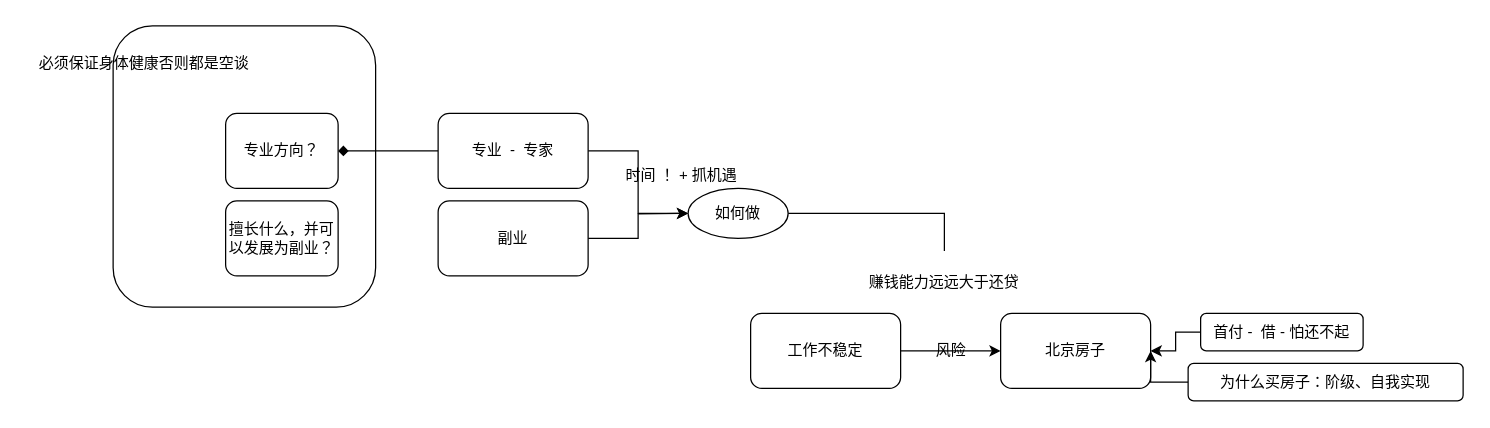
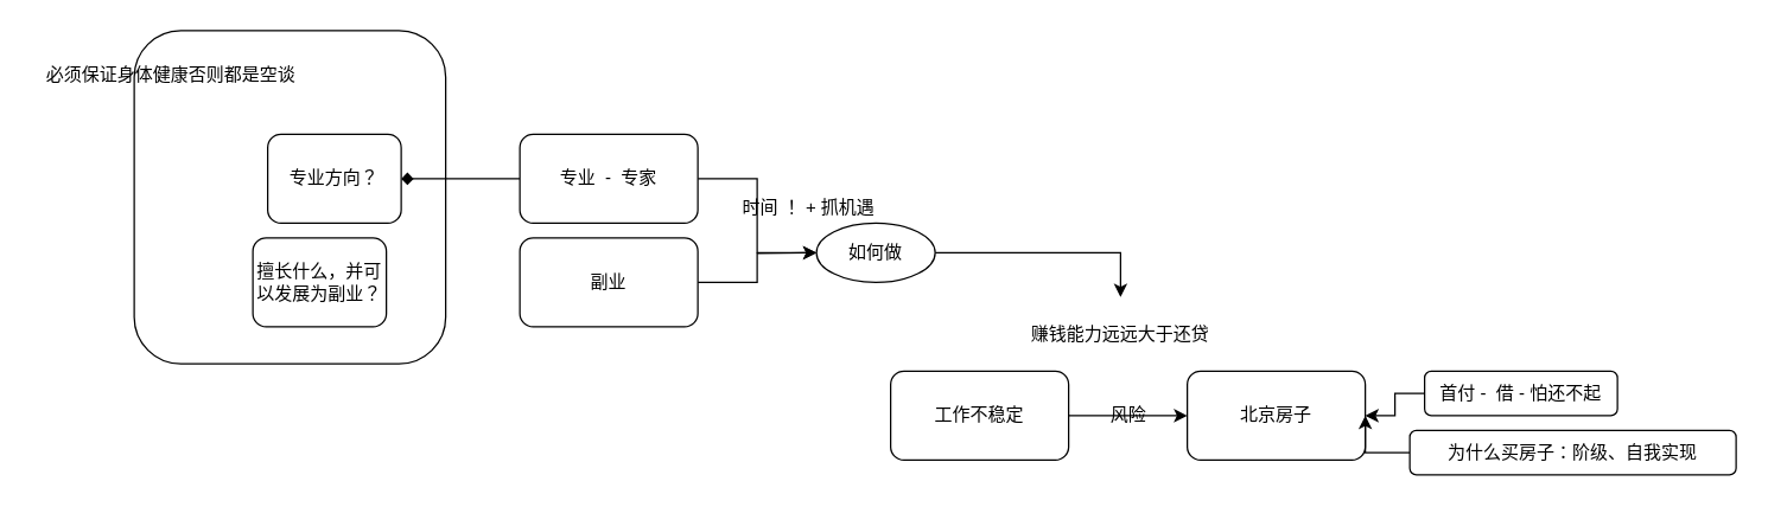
- <mxCell id="20" value="擅长什么，并可以发展为副业？" style="rounded=1;whiteSpace=wrap;html=1;" vertex="1" parent="1"><mxGeometry x="180" y="160" width="90" height="60" as="geometry" /></mxCell>
+ <mxCell id="20" value="擅长什么，并可以发展为副业？" style="rounded=1;whiteSpace=wrap;html=1;" vertex="1" parent="1"><mxGeometry x="170" y="160" width="90" height="60" as="geometry" /></mxCell>
- <mxCell id="12" style="edgeStyle=orthogonalEdgeStyle;rounded=0;orthogonalLoop=1;jettySize=auto;html=1;exitX=1;exitY=0.5;exitDx=0;exitDy=0;endArrow=none;" edge="1" parent="1" source="13" target="11"><mxGeometry relative="1" as="geometry" /></mxCell>
+ <mxCell id="12" style="edgeStyle=orthogonalEdgeStyle;rounded=0;orthogonalLoop=1;jettySize=auto;html=1;exitX=1;exitY=0.5;exitDx=0;exitDy=0;" edge="1" parent="1" source="13" target="11"><mxGeometry relative="1" as="geometry" /></mxCell>
